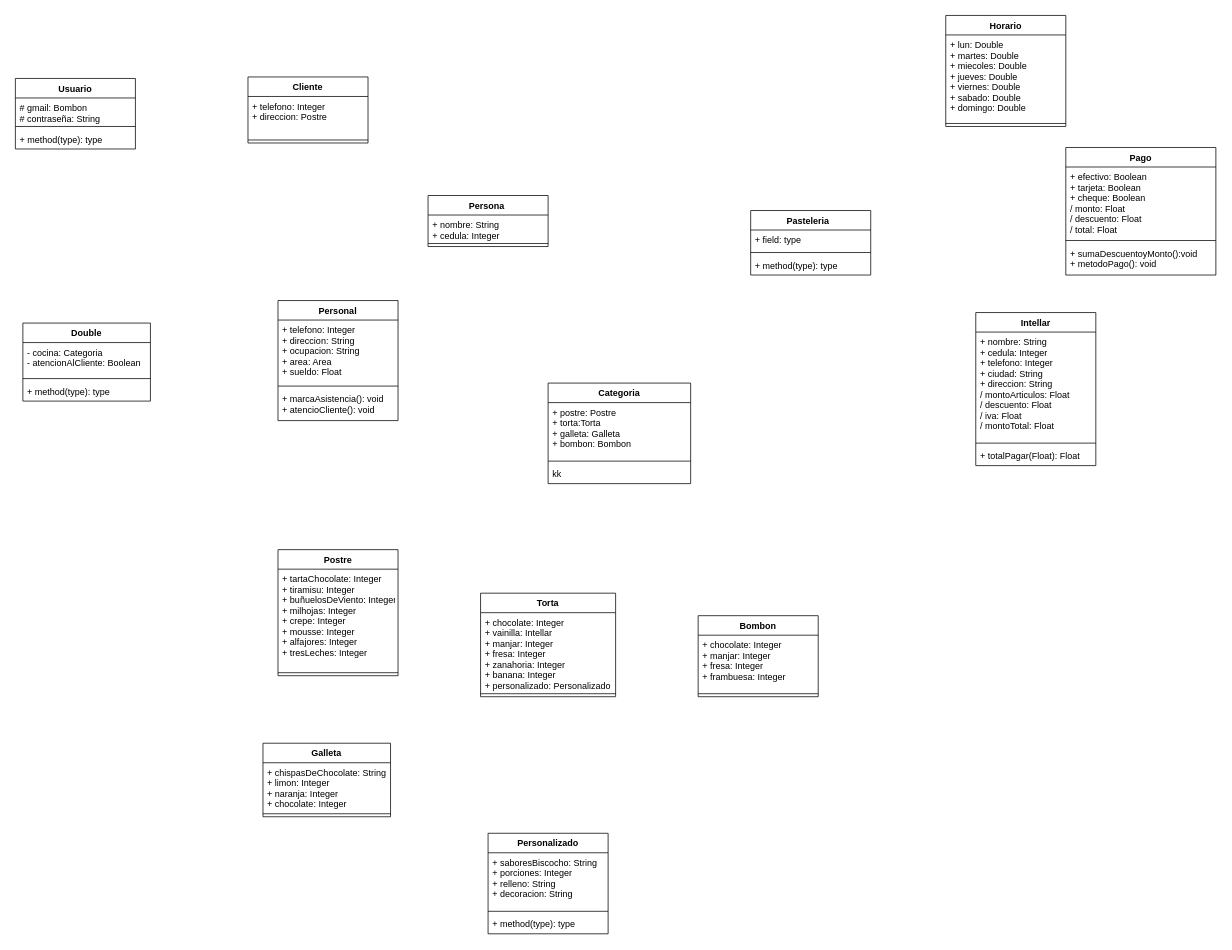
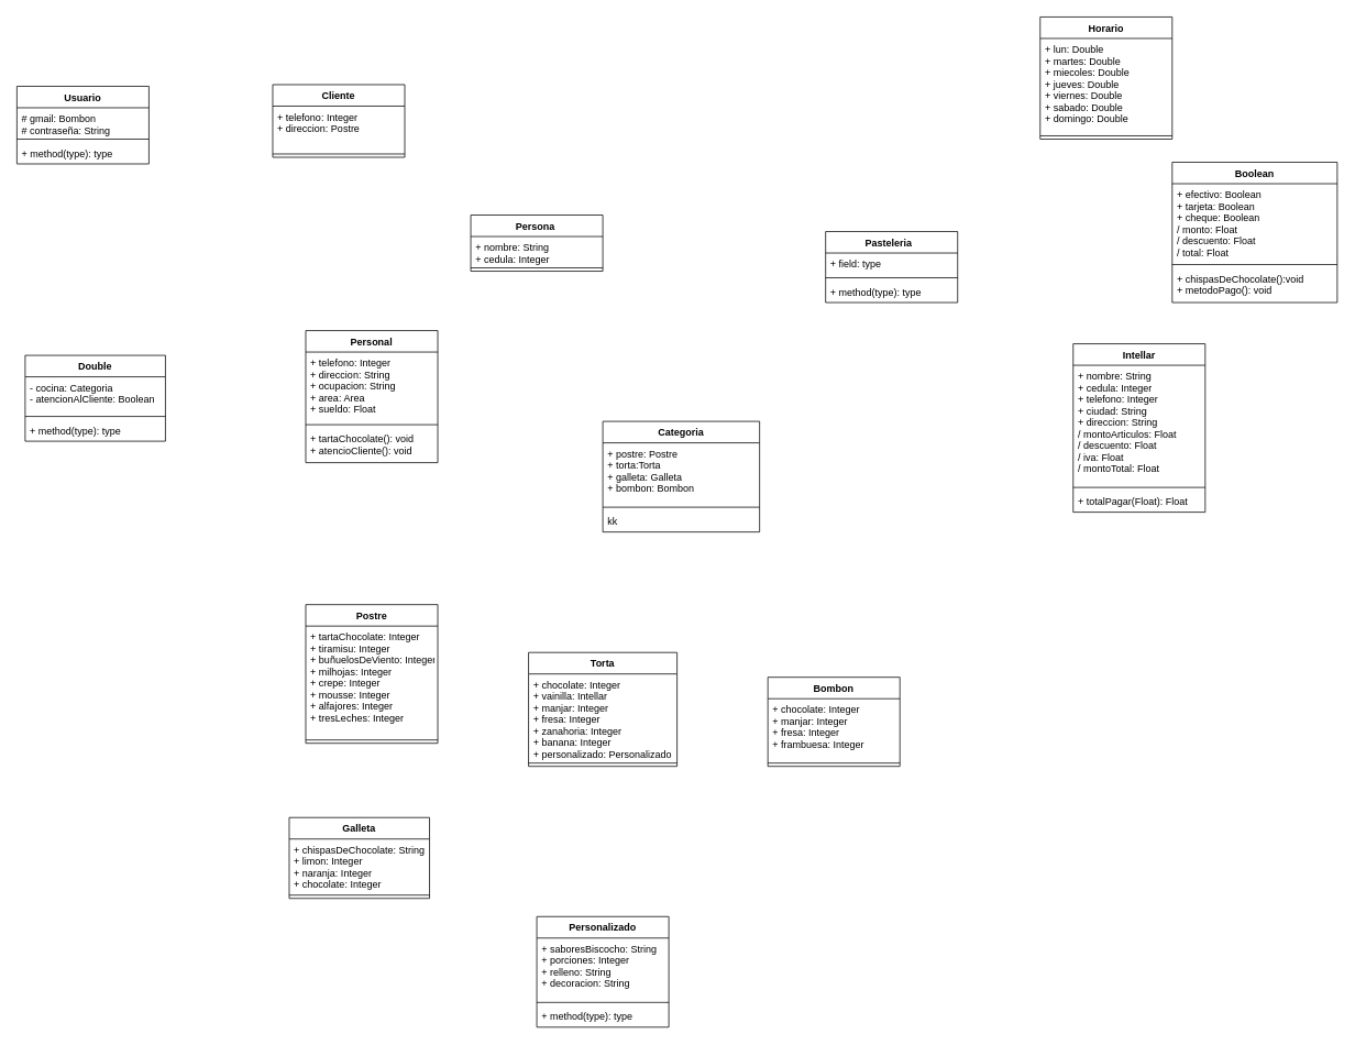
- <mxCell id="23" value="Pago" style="swimlane;fontStyle=1;align=center;verticalAlign=top;childLayout=stackLayout;horizontal=1;startSize=26;horizontalStack=0;resizeParent=1;resizeParentMax=0;resizeLast=0;collapsible=1;marginBottom=0;" parent="1" vertex="1"><mxGeometry x="1420" y="196" width="200" height="170" as="geometry" /></mxCell>
+ <mxCell id="23" value="Boolean" style="swimlane;fontStyle=1;align=center;verticalAlign=top;childLayout=stackLayout;horizontal=1;startSize=26;horizontalStack=0;resizeParent=1;resizeParentMax=0;resizeLast=0;collapsible=1;marginBottom=0;" parent="1" vertex="1"><mxGeometry x="1420" y="196" width="200" height="170" as="geometry" /></mxCell>
- <mxCell id="26" value="+ sumaDescuentoyMonto():void&#10;+ metodoPago(): void" style="text;strokeColor=none;fillColor=none;align=left;verticalAlign=top;spacingLeft=4;spacingRight=4;overflow=hidden;rotatable=0;points=[[0,0.5],[1,0.5]];portConstraint=eastwest;" parent="23" vertex="1"><mxGeometry y="128" width="200" height="42" as="geometry" /></mxCell>
+ <mxCell id="26" value="+ chispasDeChocolate():void&#10;+ metodoPago(): void" style="text;strokeColor=none;fillColor=none;align=left;verticalAlign=top;spacingLeft=4;spacingRight=4;overflow=hidden;rotatable=0;points=[[0,0.5],[1,0.5]];portConstraint=eastwest;" parent="23" vertex="1"><mxGeometry y="128" width="200" height="42" as="geometry" /></mxCell>
- <mxCell id="18" value="+ marcaAsistencia(): void&#10;+ atencioCliente(): void&#10;" style="text;strokeColor=none;fillColor=none;align=left;verticalAlign=top;spacingLeft=4;spacingRight=4;overflow=hidden;rotatable=0;points=[[0,0.5],[1,0.5]];portConstraint=eastwest;" parent="15" vertex="1"><mxGeometry y="118" width="160" height="42" as="geometry" /></mxCell>
+ <mxCell id="18" value="+ tartaChocolate(): void&#10;+ atencioCliente(): void&#10;" style="text;strokeColor=none;fillColor=none;align=left;verticalAlign=top;spacingLeft=4;spacingRight=4;overflow=hidden;rotatable=0;points=[[0,0.5],[1,0.5]];portConstraint=eastwest;" parent="15" vertex="1"><mxGeometry y="118" width="160" height="42" as="geometry" /></mxCell>
